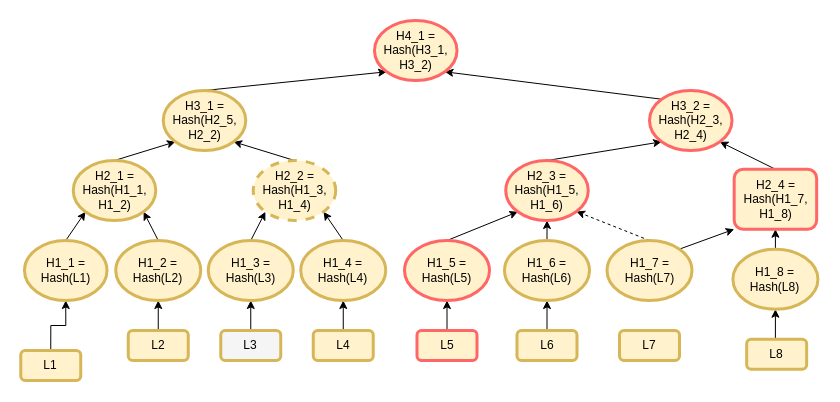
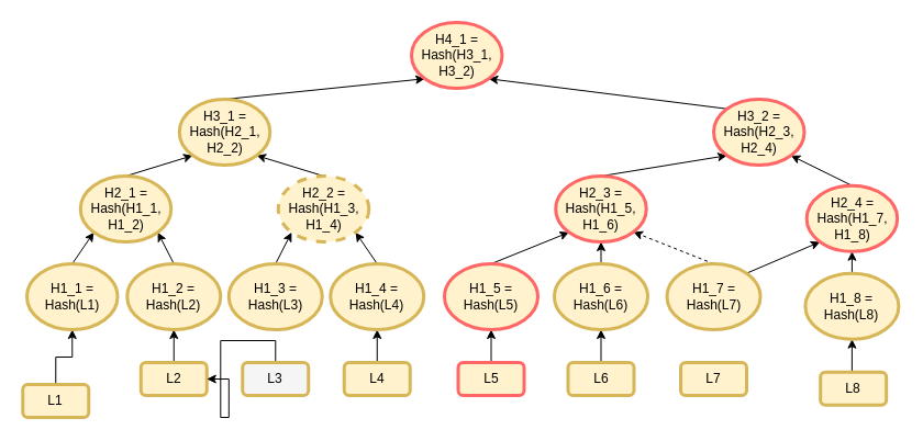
- <mxCell id="43" value="&lt;font style=&quot;font-size: 12px&quot;&gt;H3_1 =&lt;br&gt;Hash(H2_5, H2_2)&lt;/font&gt;" style="ellipse;whiteSpace=wrap;html=1;strokeColor=#d6b656;strokeWidth=3;fillColor=#fff2cc;" parent="1" vertex="1"><mxGeometry x="162.75" y="90" width="82.5" height="60" as="geometry" /></mxCell>
+ <mxCell id="43" value="&lt;font style=&quot;font-size: 12px&quot;&gt;H3_1 =&lt;br&gt;Hash(H2_1, H2_2)&lt;/font&gt;" style="ellipse;whiteSpace=wrap;html=1;strokeColor=#d6b656;strokeWidth=3;fillColor=#fff2cc;" parent="1" vertex="1"><mxGeometry x="162.75" y="90" width="82.5" height="60" as="geometry" /></mxCell>
- <mxCell id="41" value="&lt;font style=&quot;font-size: 12px&quot;&gt;H2_4 =&lt;br&gt;Hash(H1_7, H1_8)&lt;/font&gt;" style="whiteSpace=wrap;html=1;strokeWidth=3;fillColor=#fff2cc;strokeColor=#FF6666;rounded=1;" parent="1" vertex="1"><mxGeometry x="733.67" y="168.72" width="82.5" height="60" as="geometry" /></mxCell>
+ <mxCell id="41" value="&lt;font style=&quot;font-size: 12px&quot;&gt;H2_4 =&lt;br&gt;Hash(H1_7, H1_8)&lt;/font&gt;" style="ellipse;whiteSpace=wrap;html=1;strokeWidth=3;fillColor=#fff2cc;strokeColor=#FF6666;" parent="1" vertex="1"><mxGeometry x="733.67" y="168.72" width="82.5" height="60" as="geometry" /></mxCell>
- <mxCell id="6" style="edgeStyle=orthogonalEdgeStyle;rounded=0;orthogonalLoop=1;jettySize=auto;html=1;exitX=0.5;exitY=0;exitDx=0;exitDy=0;entryX=0.5;entryY=1;entryDx=0;entryDy=0;" parent="1" source="7" target="22" edge="1"><mxGeometry relative="1" as="geometry" /></mxCell>
+ <mxCell id="6" style="edgeStyle=orthogonalEdgeStyle;rounded=0;orthogonalLoop=1;jettySize=auto;html=1;exitX=0.5;exitY=0;exitDx=0;exitDy=0;" parent="1" source="7" target="5" edge="1"><mxGeometry relative="1" as="geometry" /></mxCell>
